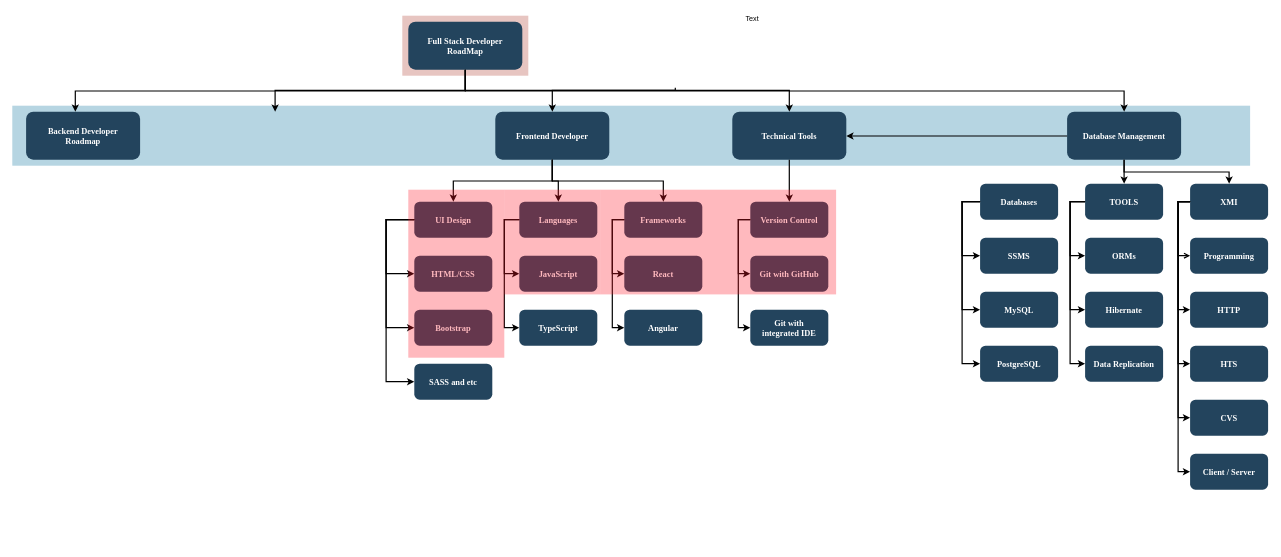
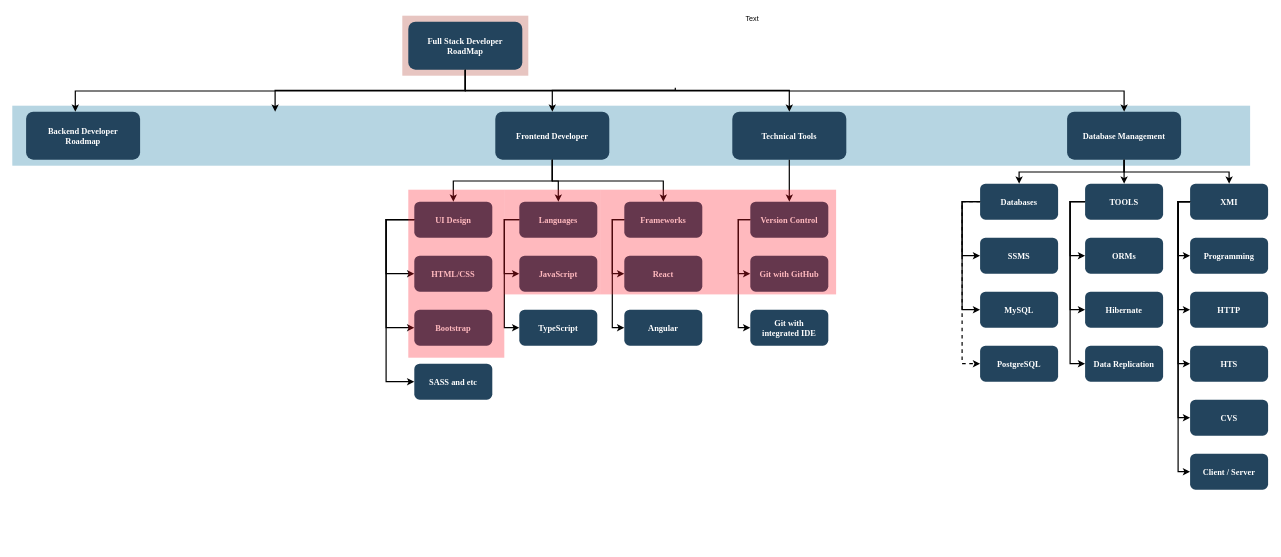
- <mxCell id="70" value="" style="edgeStyle=elbowEdgeStyle;elbow=vertical;strokeWidth=2;rounded=0;" parent="1" source="12" target="14" edge="1"><mxGeometry x="470" y="135.5" width="100" height="100" as="geometry"><mxPoint x="393" y="85.5" as="sourcePoint" /><mxPoint x="493" y="-14.5" as="targetPoint" /></mxGeometry></mxCell>
+ <mxCell id="70" value="" style="edgeStyle=elbowEdgeStyle;elbow=vertical;strokeWidth=2;rounded=0" parent="1" source="12" target="29" edge="1"><mxGeometry x="470" y="135.5" width="100" height="100" as="geometry"><mxPoint x="393" y="85.5" as="sourcePoint" /><mxPoint x="493" y="-14.5" as="targetPoint" /></mxGeometry></mxCell>
- <mxCell id="60" value="" style="edgeStyle=elbowEdgeStyle;elbow=horizontal;strokeWidth=2;rounded=0;endArrow=open;" parent="1" source="37" target="38" edge="1"><mxGeometry x="470" y="135.5" width="100" height="100" as="geometry"><mxPoint x="393" y="85.5" as="sourcePoint" /><mxPoint x="493" y="-14.5" as="targetPoint" /><Array as="points"><mxPoint x="1963" y="385.5" /></Array></mxGeometry></mxCell>
+ <mxCell id="60" value="" style="edgeStyle=elbowEdgeStyle;elbow=horizontal;strokeWidth=2;rounded=0" parent="1" source="37" target="38" edge="1"><mxGeometry x="470" y="135.5" width="100" height="100" as="geometry"><mxPoint x="393" y="85.5" as="sourcePoint" /><mxPoint x="493" y="-14.5" as="targetPoint" /><Array as="points"><mxPoint x="1963" y="385.5" /></Array></mxGeometry></mxCell>
- <mxCell id="56" value="" style="edgeStyle=elbowEdgeStyle;elbow=horizontal;strokeWidth=2;rounded=0" parent="1" source="29" target="32" edge="1"><mxGeometry x="-23" y="125.5" width="100" height="100" as="geometry"><mxPoint x="-100" y="75.5" as="sourcePoint" /><mxPoint x="0" y="-24.5" as="targetPoint" /><Array as="points"><mxPoint x="1603" y="450" /><mxPoint x="1120" y="465.5" /></Array></mxGeometry></mxCell>
+ <mxCell id="56" value="" style="edgeStyle=elbowEdgeStyle;elbow=horizontal;strokeWidth=2;rounded=0;dashed=1;" parent="1" source="29" target="32" edge="1"><mxGeometry x="-23" y="125.5" width="100" height="100" as="geometry"><mxPoint x="-100" y="75.5" as="sourcePoint" /><mxPoint x="0" y="-24.5" as="targetPoint" /><Array as="points"><mxPoint x="1603" y="450" /><mxPoint x="1120" y="465.5" /></Array></mxGeometry></mxCell>
